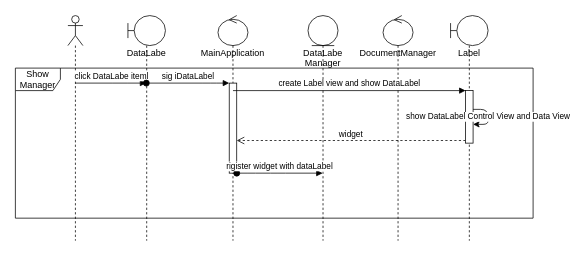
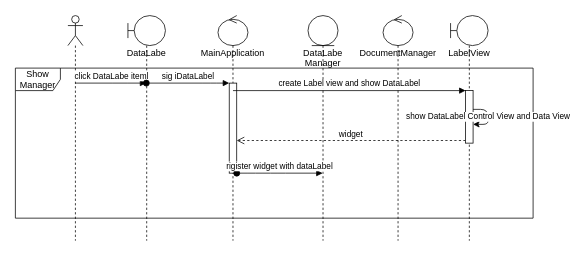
- <mxCell id="13" value="Label" style="shape=umlLifeline;participant=umlBoundary;perimeter=lifelinePerimeter;whiteSpace=wrap;html=1;container=1;collapsible=0;recursiveResize=0;verticalAlign=top;spacingTop=36;outlineConnect=0;" vertex="1" parent="1"><mxGeometry x="600" y="20" width="50" height="300" as="geometry" /></mxCell>
+ <mxCell id="13" value="LabelView" style="shape=umlLifeline;participant=umlBoundary;perimeter=lifelinePerimeter;whiteSpace=wrap;html=1;container=1;collapsible=0;recursiveResize=0;verticalAlign=top;spacingTop=36;outlineConnect=0;" vertex="1" parent="1"><mxGeometry x="600" y="20" width="50" height="300" as="geometry" /></mxCell>
